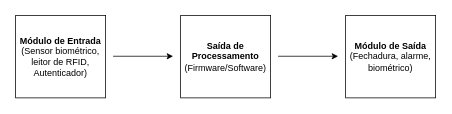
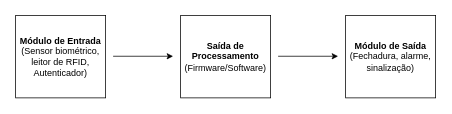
- <mxCell id="4" value="&lt;div&gt;&lt;b&gt;Módulo de Saída&lt;/b&gt;&lt;/div&gt;&lt;div&gt;(Fechadura, alarme, biométrico)&lt;br&gt;&lt;/div&gt;" style="rounded=0;whiteSpace=wrap;html=1;" vertex="1" parent="1"><mxGeometry x="460" y="20" width="120" height="110" as="geometry" /></mxCell>
+ <mxCell id="4" value="&lt;div&gt;&lt;b&gt;Módulo de Saída&lt;/b&gt;&lt;/div&gt;&lt;div&gt;(Fechadura, alarme, sinalização)&lt;br&gt;&lt;/div&gt;" style="rounded=0;whiteSpace=wrap;html=1;" vertex="1" parent="1"><mxGeometry x="460" y="20" width="120" height="110" as="geometry" /></mxCell>
